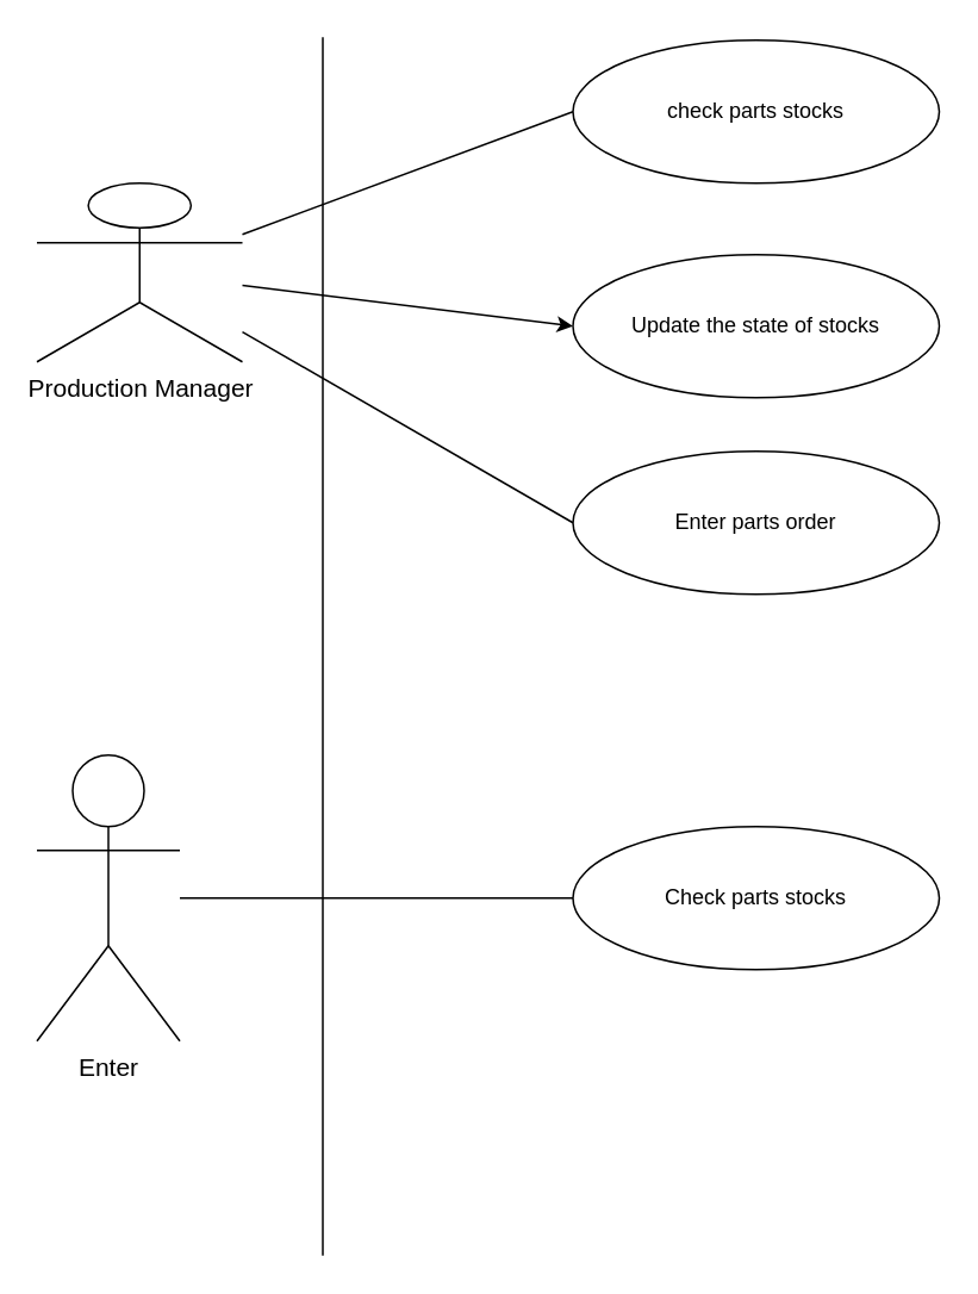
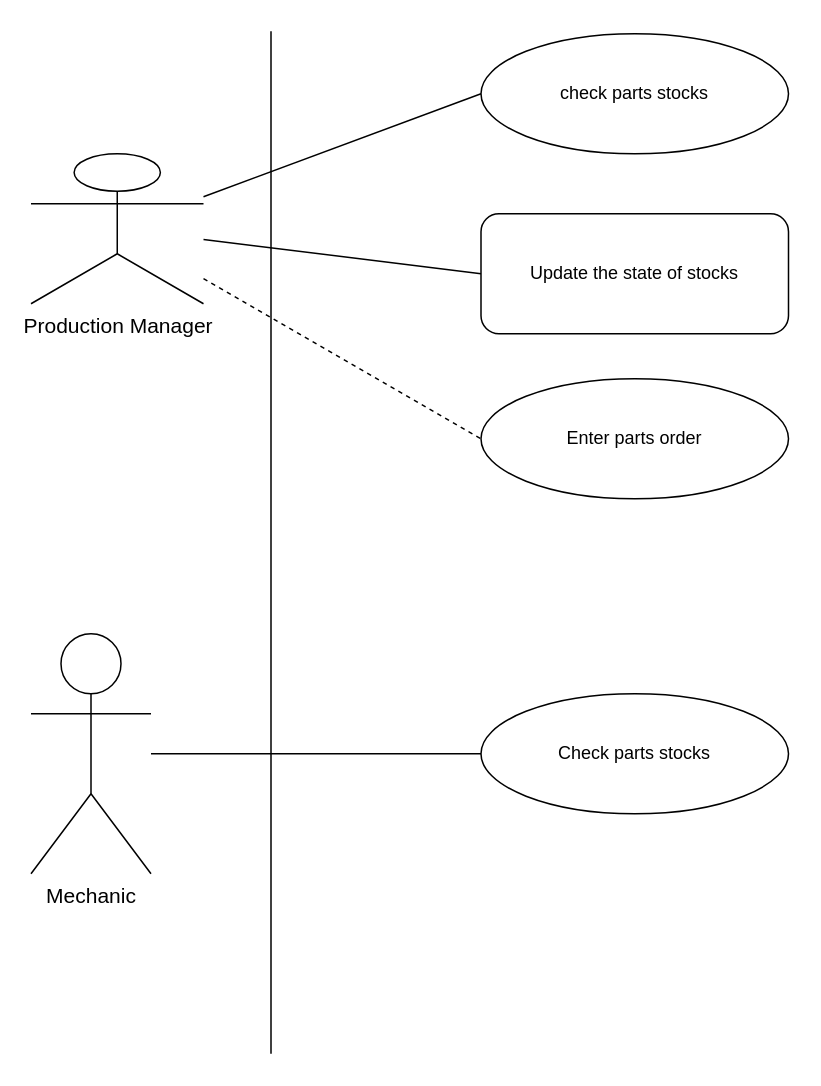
- <mxCell id="6" value="" style="endArrow=classic;html=1;entryX=0;entryY=0.5;entryDx=0;entryDy=0;" parent="1" source="2" target="4" edge="1"><mxGeometry width="50" height="50" relative="1" as="geometry"><mxPoint x="420" y="312" as="sourcePoint" /><mxPoint x="470" y="262" as="targetPoint" /></mxGeometry></mxCell>
+ <mxCell id="6" value="" style="endArrow=none;html=1;entryX=0;entryY=0.5;entryDx=0;entryDy=0;" parent="1" source="2" target="4" edge="1"><mxGeometry width="50" height="50" relative="1" as="geometry"><mxPoint x="420" y="312" as="sourcePoint" /><mxPoint x="470" y="262" as="targetPoint" /></mxGeometry></mxCell>
- <mxCell id="4" value="Update the state of stocks" style="ellipse;whiteSpace=wrap;html=1;" parent="1" vertex="1"><mxGeometry x="320" y="142" width="205" height="80" as="geometry" /></mxCell>
+ <mxCell id="4" value="Update the state of stocks" style="whiteSpace=wrap;html=1;rounded=1;" parent="1" vertex="1"><mxGeometry x="320" y="142" width="205" height="80" as="geometry" /></mxCell>
- <mxCell id="12" value="" style="endArrow=none;html=1;entryX=0;entryY=0.5;entryDx=0;entryDy=0;" edge="1" parent="1" source="2" target="11"><mxGeometry width="50" height="50" relative="1" as="geometry"><mxPoint x="110" y="173.538" as="sourcePoint" /><mxPoint x="330" y="72" as="targetPoint" /></mxGeometry></mxCell>
+ <mxCell id="12" value="" style="endArrow=none;html=1;entryX=0;entryY=0.5;entryDx=0;entryDy=0;dashed=1;" edge="1" parent="1" source="2" target="11"><mxGeometry width="50" height="50" relative="1" as="geometry"><mxPoint x="110" y="173.538" as="sourcePoint" /><mxPoint x="330" y="72" as="targetPoint" /></mxGeometry></mxCell>
- <mxCell id="7" value="&lt;span style=&quot;font-size: 14px&quot;&gt;Enter&lt;/span&gt;" style="shape=umlActor;verticalLabelPosition=bottom;verticalAlign=top;html=1;outlineConnect=0;" parent="1" vertex="1"><mxGeometry x="20" y="422" width="80" height="160" as="geometry" /></mxCell>
+ <mxCell id="7" value="&lt;span style=&quot;font-size: 14px&quot;&gt;Mechanic&lt;/span&gt;" style="shape=umlActor;verticalLabelPosition=bottom;verticalAlign=top;html=1;outlineConnect=0;" parent="1" vertex="1"><mxGeometry x="20" y="422" width="80" height="160" as="geometry" /></mxCell>
